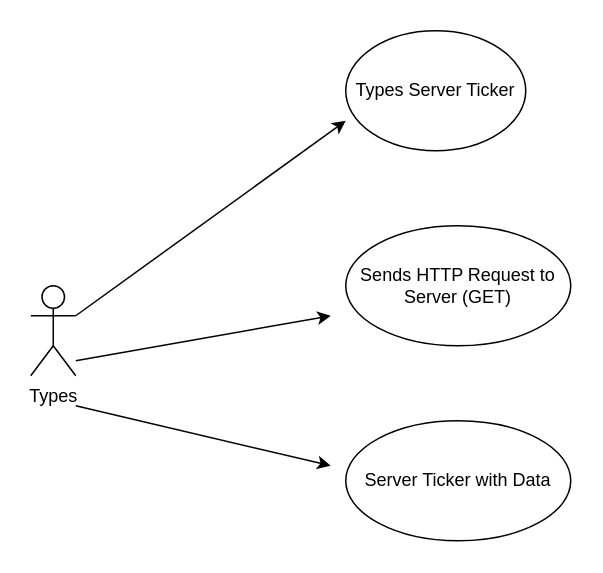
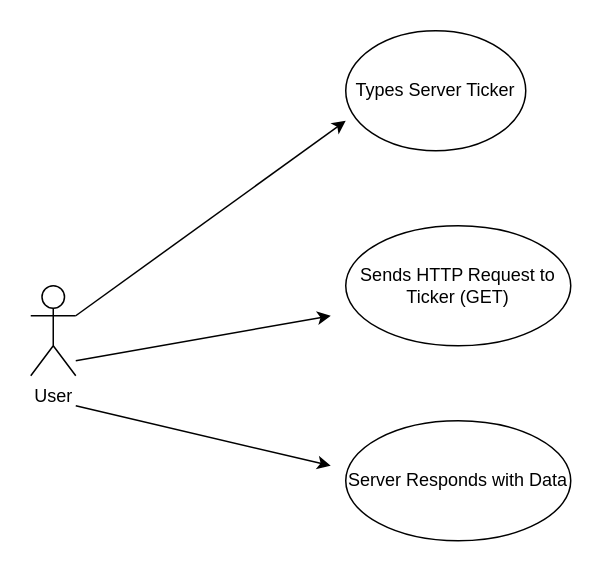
- <mxCell id="5" value="Sends HTTP Request to Server (GET)" style="ellipse;whiteSpace=wrap;html=1;" vertex="1" parent="1"><mxGeometry x="230" y="150" width="150" height="80" as="geometry" /></mxCell>
+ <mxCell id="5" value="Sends HTTP Request to Ticker (GET)" style="ellipse;whiteSpace=wrap;html=1;" vertex="1" parent="1"><mxGeometry x="230" y="150" width="150" height="80" as="geometry" /></mxCell>
- <mxCell id="2" value="Types" style="shape=umlActor;verticalLabelPosition=bottom;verticalAlign=top;html=1;outlineConnect=0;" vertex="1" parent="1"><mxGeometry x="20" y="190" width="30" height="60" as="geometry" /></mxCell>
+ <mxCell id="2" value="User" style="shape=umlActor;verticalLabelPosition=bottom;verticalAlign=top;html=1;outlineConnect=0;" vertex="1" parent="1"><mxGeometry x="20" y="190" width="30" height="60" as="geometry" /></mxCell>
- <mxCell id="7" value="Server Ticker with Data" style="ellipse;whiteSpace=wrap;html=1;" vertex="1" parent="1"><mxGeometry x="230" y="280" width="150" height="80" as="geometry" /></mxCell>
+ <mxCell id="7" value="Server Responds with Data" style="ellipse;whiteSpace=wrap;html=1;" vertex="1" parent="1"><mxGeometry x="230" y="280" width="150" height="80" as="geometry" /></mxCell>
